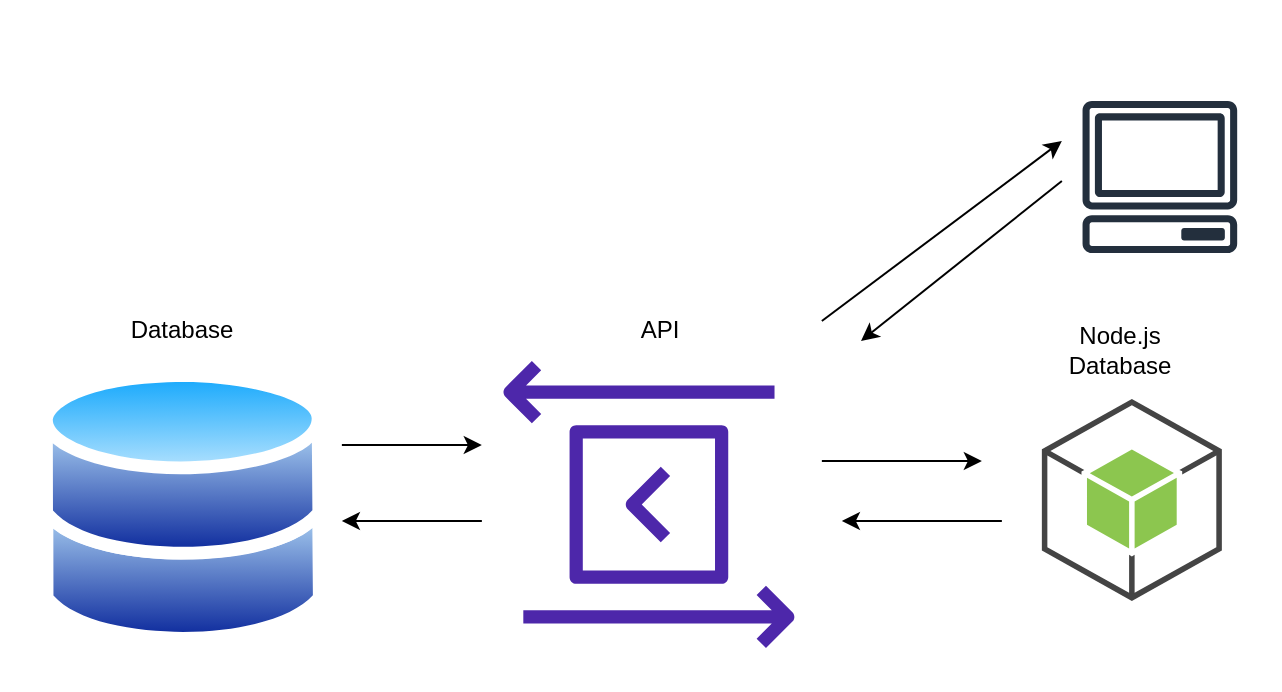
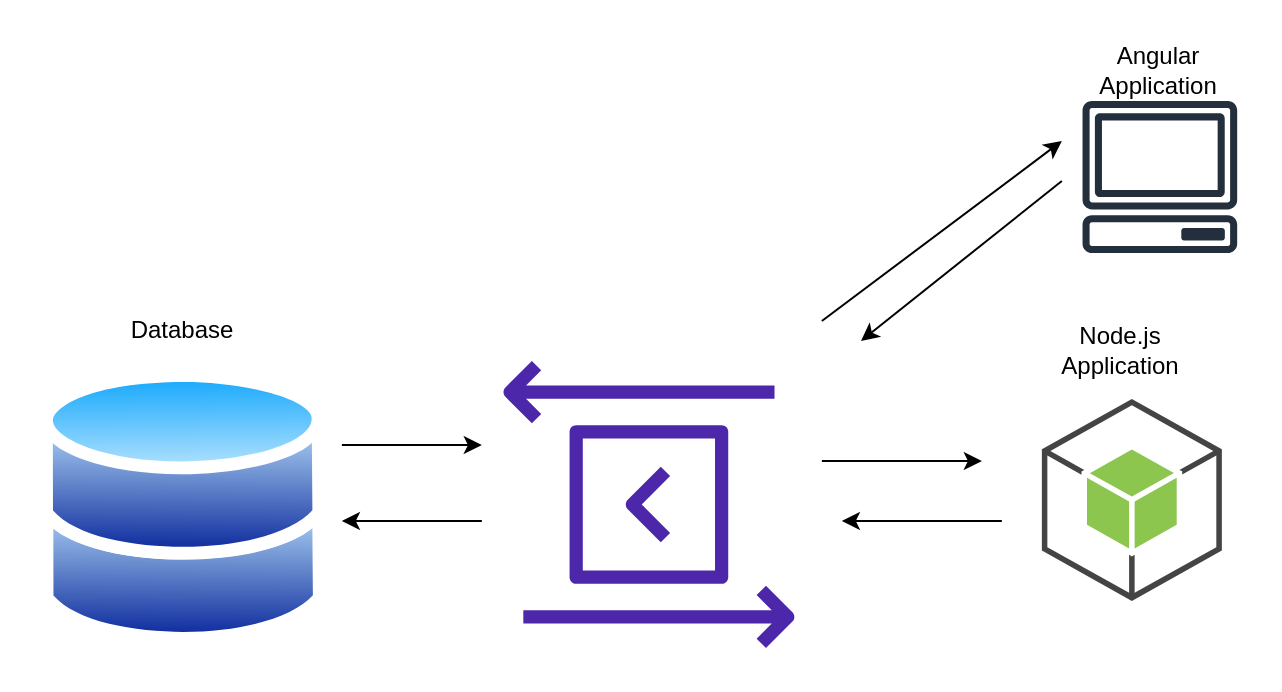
+ <mxCell id="17" value="Angular Application" style="text;html=1;strokeColor=none;fillColor=none;align=center;verticalAlign=middle;whiteSpace=wrap;rounded=0;" vertex="1" parent="2"><mxGeometry x="529.43" width="60" height="30" as="geometry" /></mxCell>
- <mxCell id="6" value="API" style="text;html=1;strokeColor=none;fillColor=none;align=center;verticalAlign=middle;whiteSpace=wrap;rounded=0;" vertex="1" parent="2"><mxGeometry x="280.43" y="130" width="60" height="30" as="geometry" /></mxCell>
- <mxCell id="13" value="Node.js Database" style="text;html=1;strokeColor=none;fillColor=none;align=center;verticalAlign=middle;whiteSpace=wrap;rounded=0;" vertex="1" parent="2"><mxGeometry x="510.43" y="140" width="60" height="30" as="geometry" /></mxCell>
+ <mxCell id="13" value="Node.js Application" style="text;html=1;strokeColor=none;fillColor=none;align=center;verticalAlign=middle;whiteSpace=wrap;rounded=0;" vertex="1" parent="2"><mxGeometry x="510.43" y="140" width="60" height="30" as="geometry" /></mxCell>
